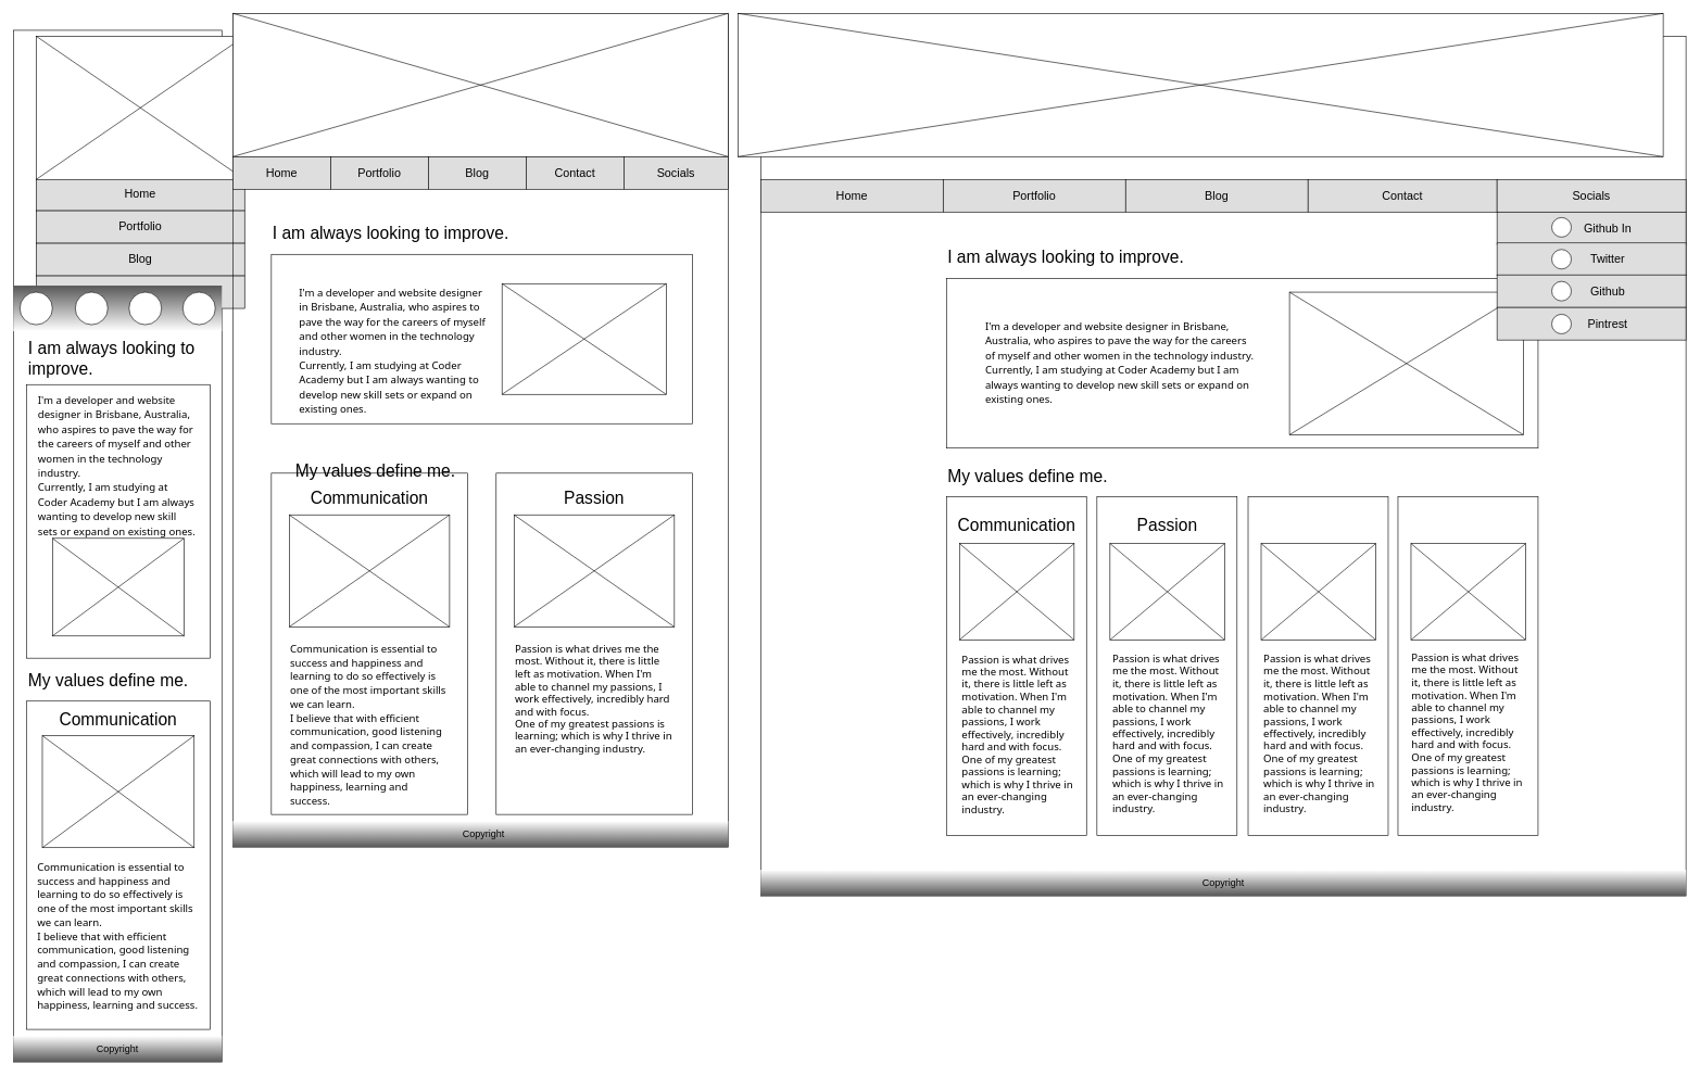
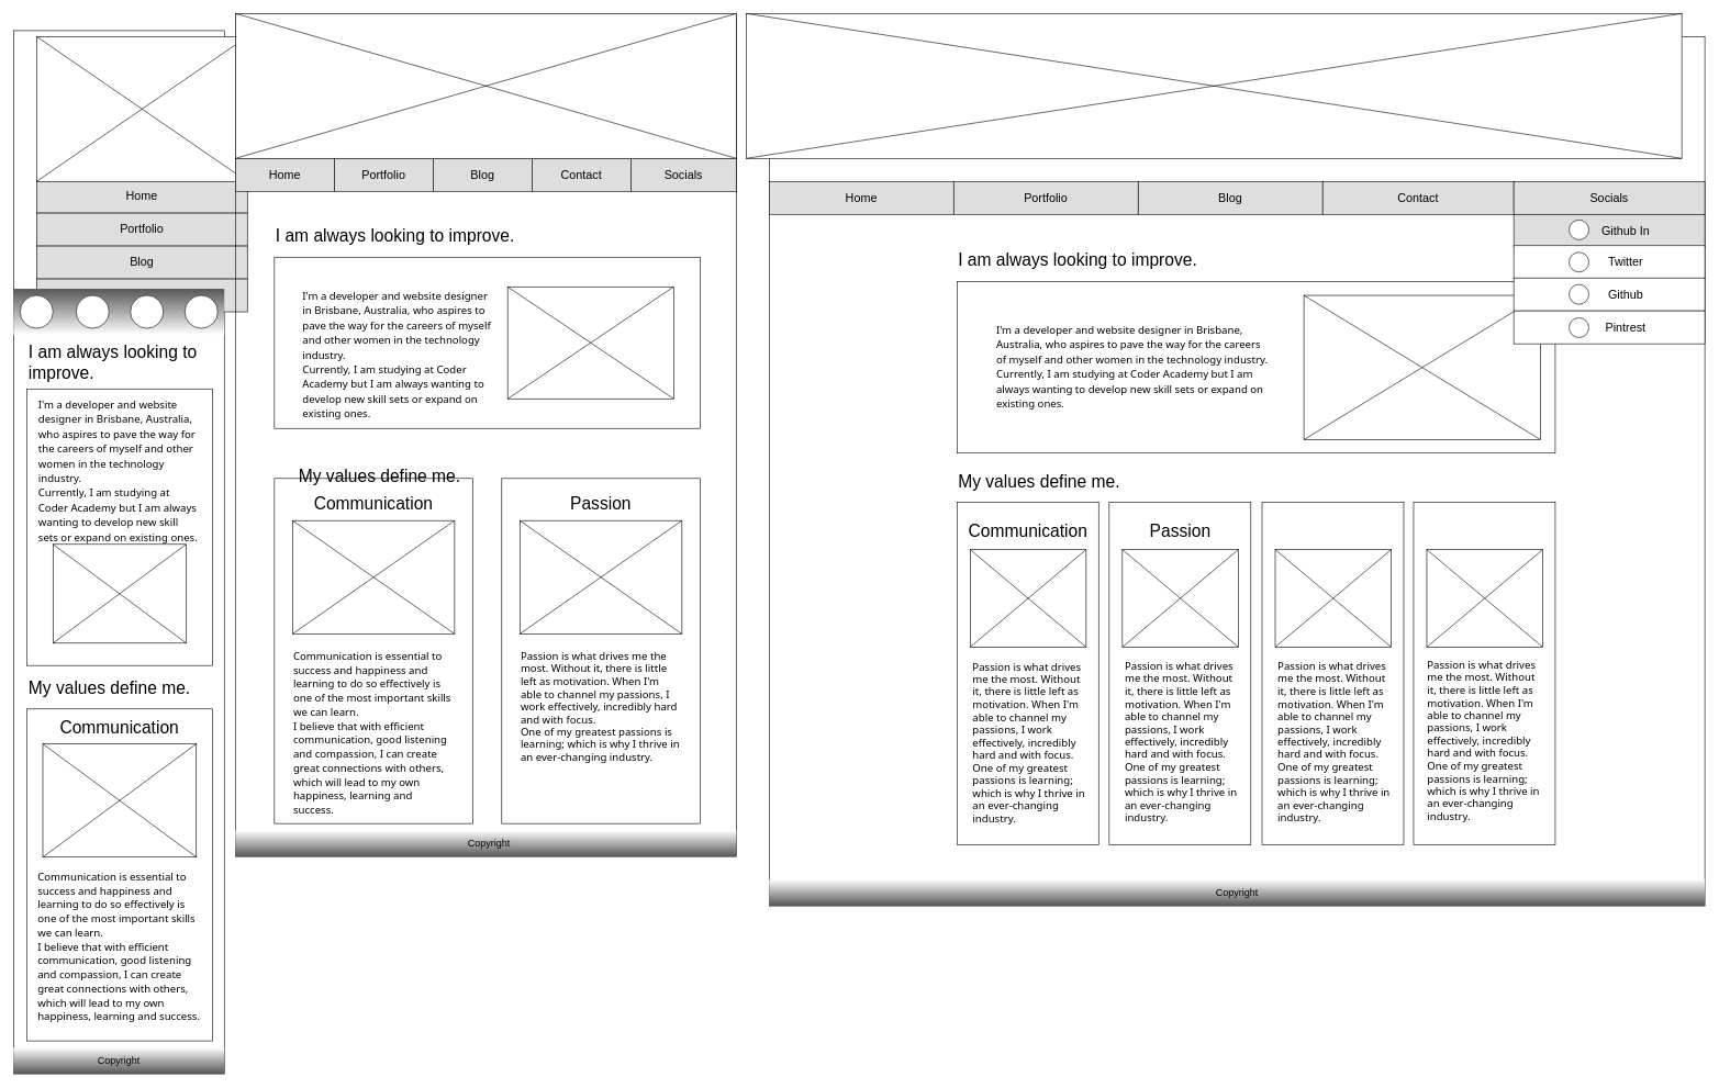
- <mxCell id="67" value="Twitter" style="rounded=0;whiteSpace=wrap;html=1;fillColor=#DEDEDE;shadow=0;glass=0;fontSize=18;spacingLeft=50;" parent="60" vertex="1"><mxGeometry x="1130" y="97.5" width="290" height="50" as="geometry" /></mxCell>
+ <mxCell id="67" value="Twitter" style="rounded=0;whiteSpace=wrap;html=1;fillColor=#ffffff;shadow=0;glass=0;fontSize=18;spacingLeft=50;" parent="60" vertex="1"><mxGeometry x="1130" y="97.5" width="290" height="50" as="geometry" /></mxCell>
- <mxCell id="68" value="Github" style="rounded=0;whiteSpace=wrap;html=1;fillColor=#DEDEDE;shadow=0;glass=0;fontSize=18;spacingLeft=50;" parent="60" vertex="1"><mxGeometry x="1130" y="146.5" width="290" height="50" as="geometry" /></mxCell>
+ <mxCell id="68" value="Github" style="rounded=0;whiteSpace=wrap;html=1;fillColor=#ffffff;shadow=0;glass=0;fontSize=18;spacingLeft=50;" parent="60" vertex="1"><mxGeometry x="1130" y="146.5" width="290" height="50" as="geometry" /></mxCell>
- <mxCell id="69" value="Pintrest" style="rounded=0;whiteSpace=wrap;html=1;fillColor=#DEDEDE;shadow=0;glass=0;fontSize=18;spacingLeft=50;" parent="60" vertex="1"><mxGeometry x="1130" y="196.5" width="290" height="50" as="geometry" /></mxCell>
+ <mxCell id="69" value="Pintrest" style="rounded=0;whiteSpace=wrap;html=1;fillColor=#ffffff;shadow=0;glass=0;fontSize=18;spacingLeft=50;" parent="60" vertex="1"><mxGeometry x="1130" y="196.5" width="290" height="50" as="geometry" /></mxCell>
